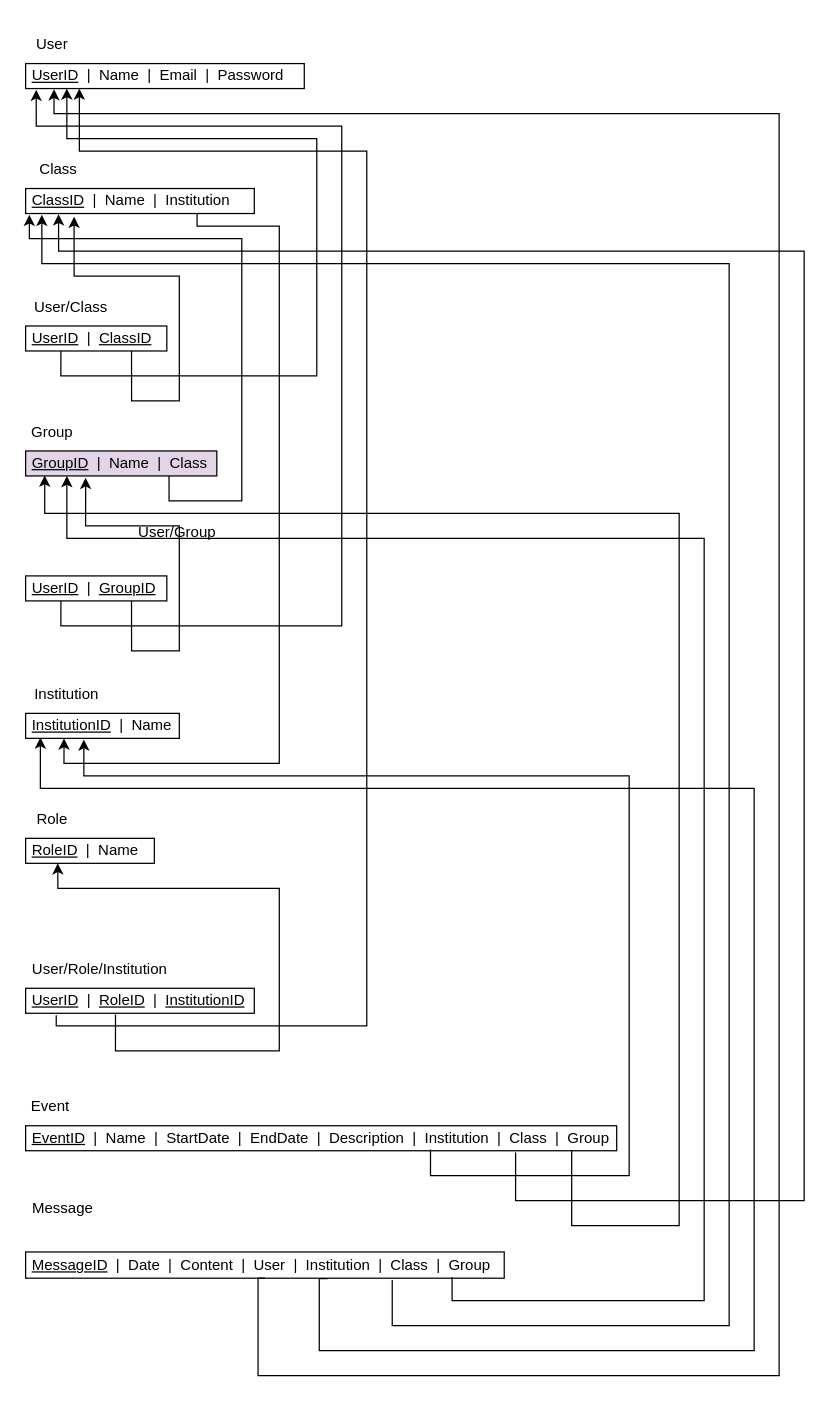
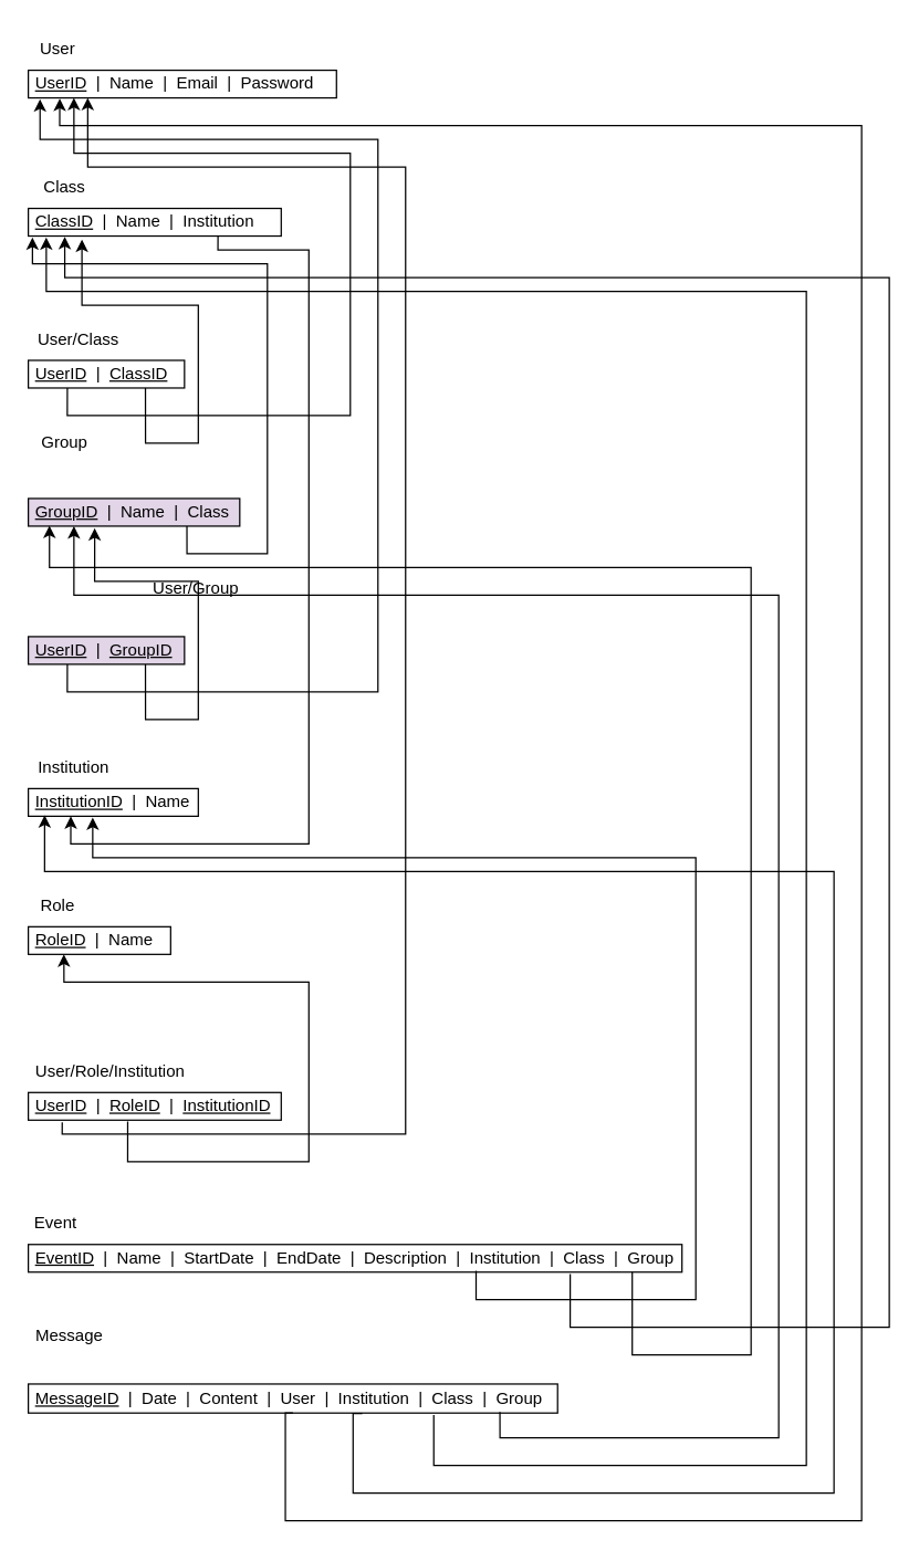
- <mxCell id="3" value="Group" style="text;html=1;strokeColor=none;fillColor=none;align=center;verticalAlign=middle;whiteSpace=wrap;rounded=0;" parent="1" vertex="1"><mxGeometry x="20" y="330" width="43" height="30" as="geometry" /></mxCell>
+ <mxCell id="3" value="Group" style="text;html=1;strokeColor=none;fillColor=none;align=center;verticalAlign=middle;whiteSpace=wrap;rounded=0;" parent="1" vertex="1"><mxGeometry x="25" y="305" width="43" height="30" as="geometry" /></mxCell>
- <mxCell id="21" value="&amp;nbsp;&lt;u&gt;UserID&lt;/u&gt;&amp;nbsp; |&amp;nbsp; &lt;u&gt;GroupID&lt;/u&gt;" style="rounded=0;whiteSpace=wrap;html=1;align=left;" vertex="1" parent="1"><mxGeometry x="20" y="460" width="113" height="20" as="geometry" /></mxCell>
+ <mxCell id="21" value="&amp;nbsp;&lt;u&gt;UserID&lt;/u&gt;&amp;nbsp; |&amp;nbsp; &lt;u&gt;GroupID&lt;/u&gt;" style="rounded=0;whiteSpace=wrap;html=1;align=left;fillColor=#e1d5e7;" vertex="1" parent="1"><mxGeometry x="20" y="460" width="113" height="20" as="geometry" /></mxCell>
